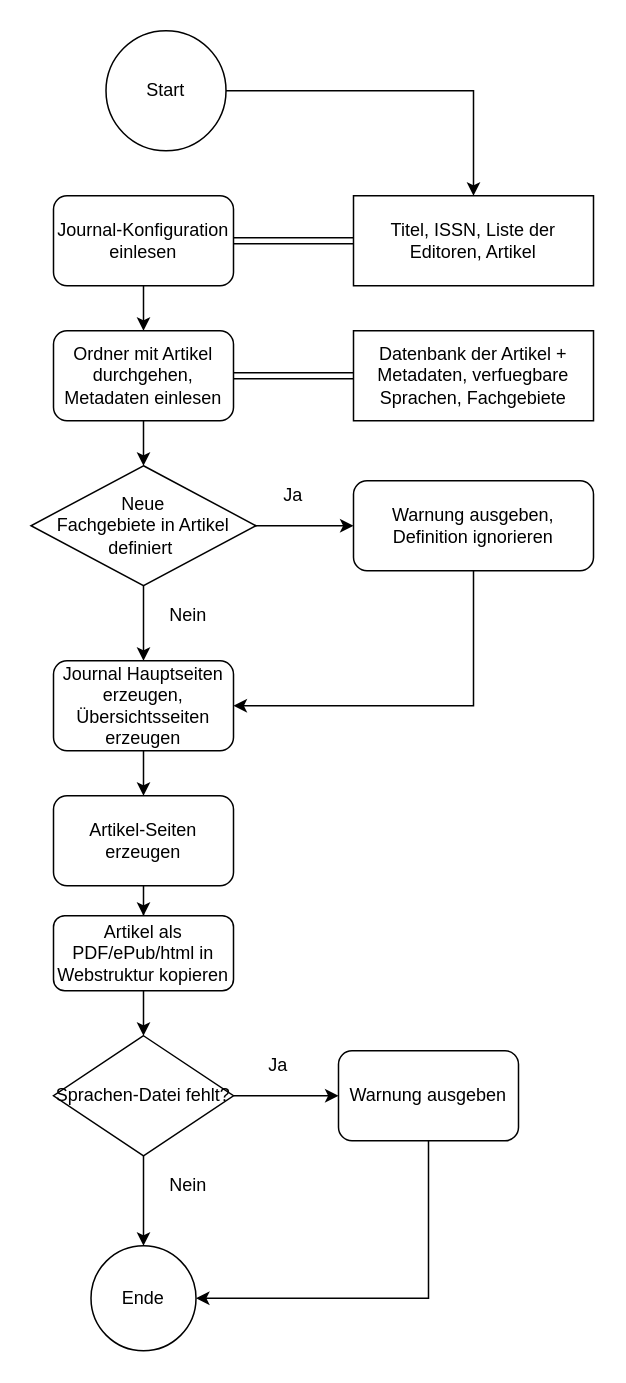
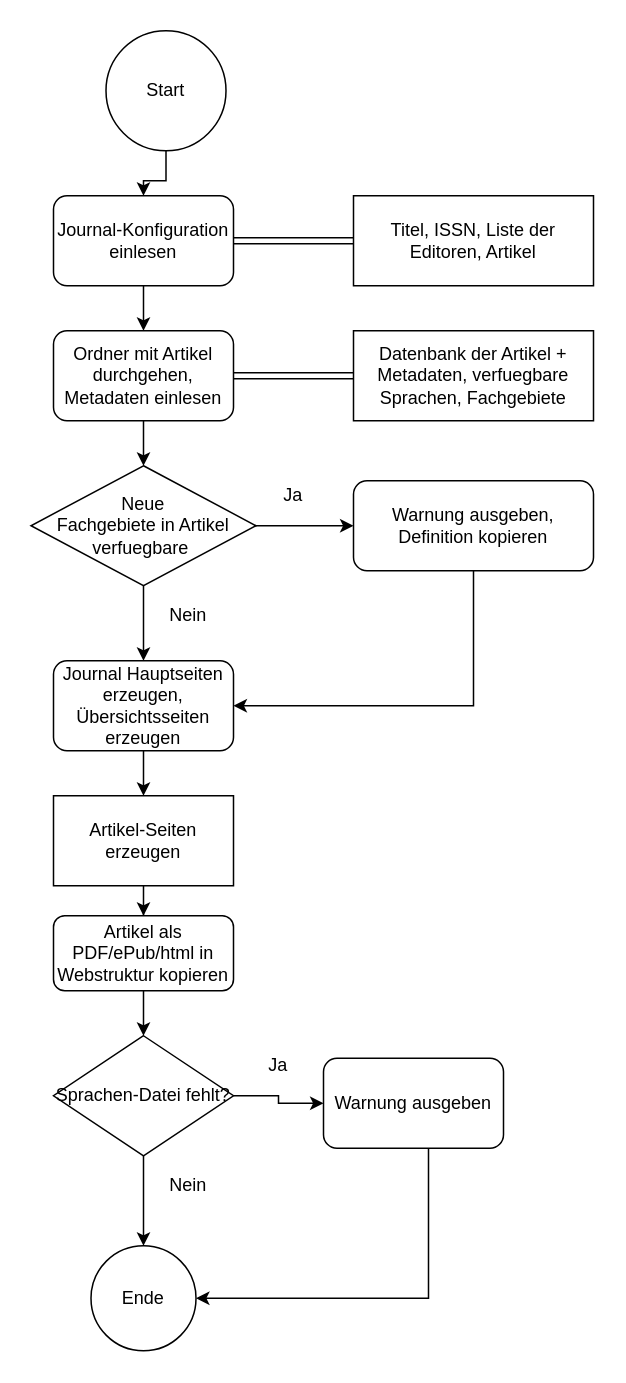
- <mxCell id="31" style="edgeStyle=orthogonalEdgeStyle;rounded=0;orthogonalLoop=1;jettySize=auto;html=1;" edge="1" parent="1" source="32" target="8"><mxGeometry relative="1" as="geometry" /></mxCell>
+ <mxCell id="31" style="edgeStyle=orthogonalEdgeStyle;rounded=0;orthogonalLoop=1;jettySize=auto;html=1;" edge="1" parent="1" source="32" target="4"><mxGeometry relative="1" as="geometry" /></mxCell>
- <mxCell id="12" value="Neue &lt;br&gt;Fachgebiete in Artikel definiert&amp;nbsp;" style="rhombus;whiteSpace=wrap;html=1;" vertex="1" parent="1"><mxGeometry x="20" y="310" width="150" height="80" as="geometry" /></mxCell>
+ <mxCell id="12" value="Neue &lt;br&gt;Fachgebiete in Artikel verfuegbare&amp;nbsp;" style="rhombus;whiteSpace=wrap;html=1;" vertex="1" parent="1"><mxGeometry x="20" y="310" width="150" height="80" as="geometry" /></mxCell>
- <mxCell id="14" value="Warnung ausgeben, Definition ignorieren" style="rounded=1;whiteSpace=wrap;html=1;" vertex="1" parent="1"><mxGeometry x="235" y="320" width="160" height="60" as="geometry" /></mxCell>
+ <mxCell id="14" value="Warnung ausgeben, Definition kopieren" style="rounded=1;whiteSpace=wrap;html=1;" vertex="1" parent="1"><mxGeometry x="235" y="320" width="160" height="60" as="geometry" /></mxCell>
- <mxCell id="20" value="Artikel-Seiten erzeugen" style="whiteSpace=wrap;html=1;rounded=1;" vertex="1" parent="1"><mxGeometry x="35" y="530" width="120" height="60" as="geometry" /></mxCell>
+ <mxCell id="20" value="Artikel-Seiten erzeugen" style="whiteSpace=wrap;html=1;rounded=0;" vertex="1" parent="1"><mxGeometry x="35" y="530" width="120" height="60" as="geometry" /></mxCell>
- <mxCell id="27" value="Warnung ausgeben" style="rounded=1;whiteSpace=wrap;html=1;" vertex="1" parent="1"><mxGeometry x="225" y="700" width="120" height="60" as="geometry" /></mxCell>
+ <mxCell id="27" value="Warnung ausgeben" style="rounded=1;whiteSpace=wrap;html=1;" vertex="1" parent="1"><mxGeometry x="215" y="705" width="120" height="60" as="geometry" /></mxCell>
